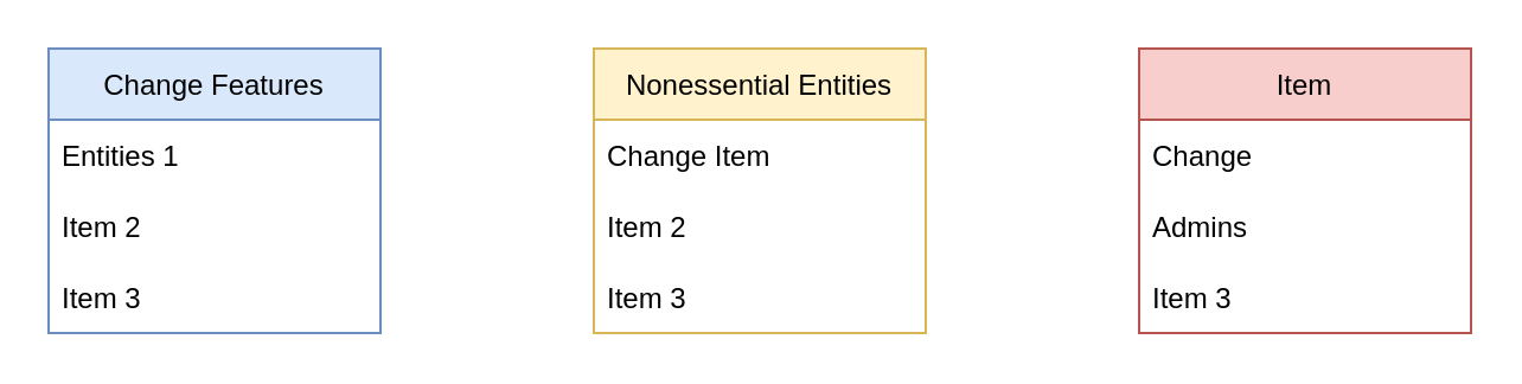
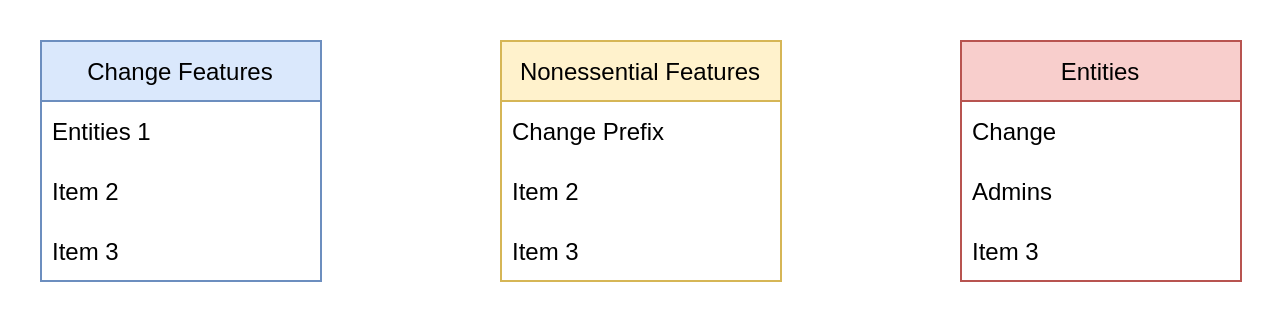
- <mxCell id="10" value="Nonessential Entities" style="swimlane;fontStyle=0;childLayout=stackLayout;horizontal=1;startSize=30;horizontalStack=0;resizeParent=1;resizeParentMax=0;resizeLast=0;collapsible=1;marginBottom=0;fillColor=#fff2cc;strokeColor=#d6b656;" parent="1" vertex="1"><mxGeometry x="250" y="20" width="140" height="120" as="geometry" /></mxCell>
+ <mxCell id="10" value="Nonessential Features" style="swimlane;fontStyle=0;childLayout=stackLayout;horizontal=1;startSize=30;horizontalStack=0;resizeParent=1;resizeParentMax=0;resizeLast=0;collapsible=1;marginBottom=0;fillColor=#fff2cc;strokeColor=#d6b656;" parent="1" vertex="1"><mxGeometry x="250" y="20" width="140" height="120" as="geometry" /></mxCell>
- <mxCell id="6" value="Item" style="swimlane;fontStyle=0;childLayout=stackLayout;horizontal=1;startSize=30;horizontalStack=0;resizeParent=1;resizeParentMax=0;resizeLast=0;collapsible=1;marginBottom=0;fillColor=#f8cecc;strokeColor=#b85450;" parent="1" vertex="1"><mxGeometry x="480" y="20" width="140" height="120" as="geometry" /></mxCell>
+ <mxCell id="6" value="Entities" style="swimlane;fontStyle=0;childLayout=stackLayout;horizontal=1;startSize=30;horizontalStack=0;resizeParent=1;resizeParentMax=0;resizeLast=0;collapsible=1;marginBottom=0;fillColor=#f8cecc;strokeColor=#b85450;" parent="1" vertex="1"><mxGeometry x="480" y="20" width="140" height="120" as="geometry" /></mxCell>
- <mxCell id="11" value="Change Item" style="text;strokeColor=none;fillColor=none;align=left;verticalAlign=middle;spacingLeft=4;spacingRight=4;overflow=hidden;points=[[0,0.5],[1,0.5]];portConstraint=eastwest;rotatable=0;" parent="10" vertex="1"><mxGeometry y="30" width="140" height="30" as="geometry" /></mxCell>
+ <mxCell id="11" value="Change Prefix" style="text;strokeColor=none;fillColor=none;align=left;verticalAlign=middle;spacingLeft=4;spacingRight=4;overflow=hidden;points=[[0,0.5],[1,0.5]];portConstraint=eastwest;rotatable=0;" parent="10" vertex="1"><mxGeometry y="30" width="140" height="30" as="geometry" /></mxCell>
